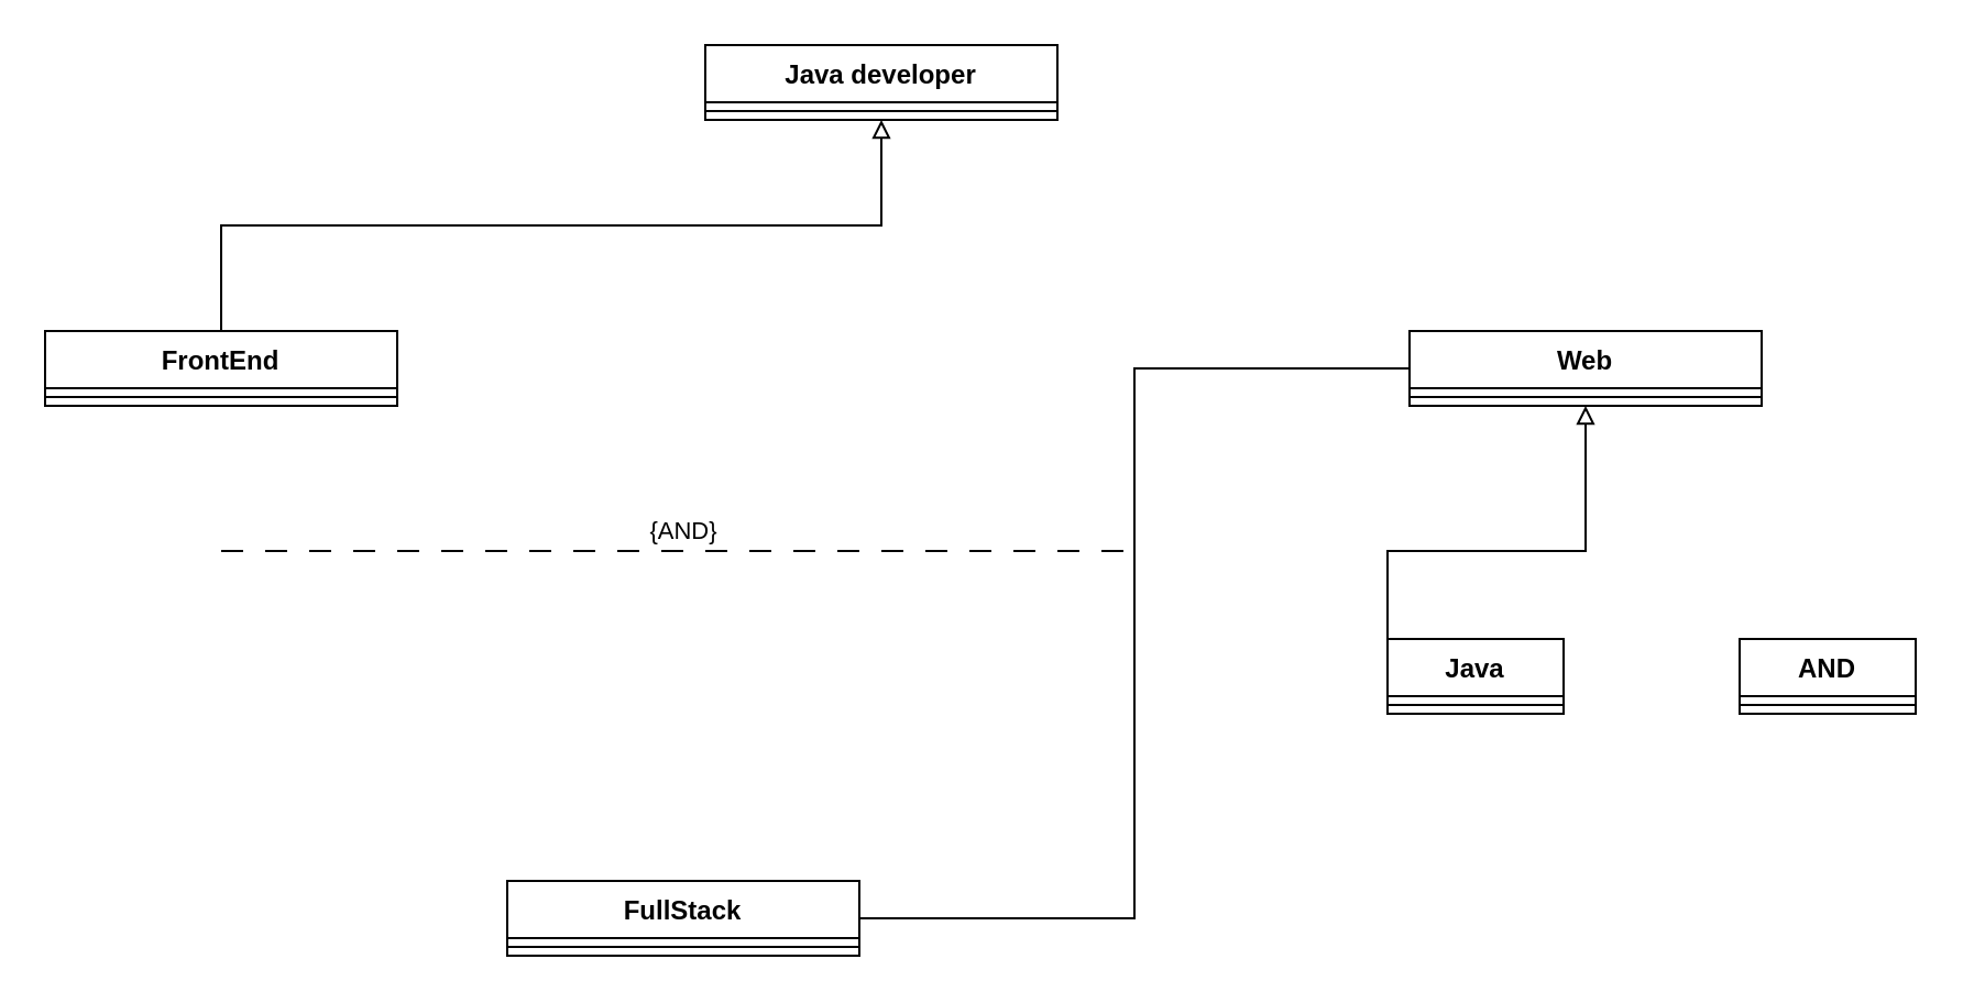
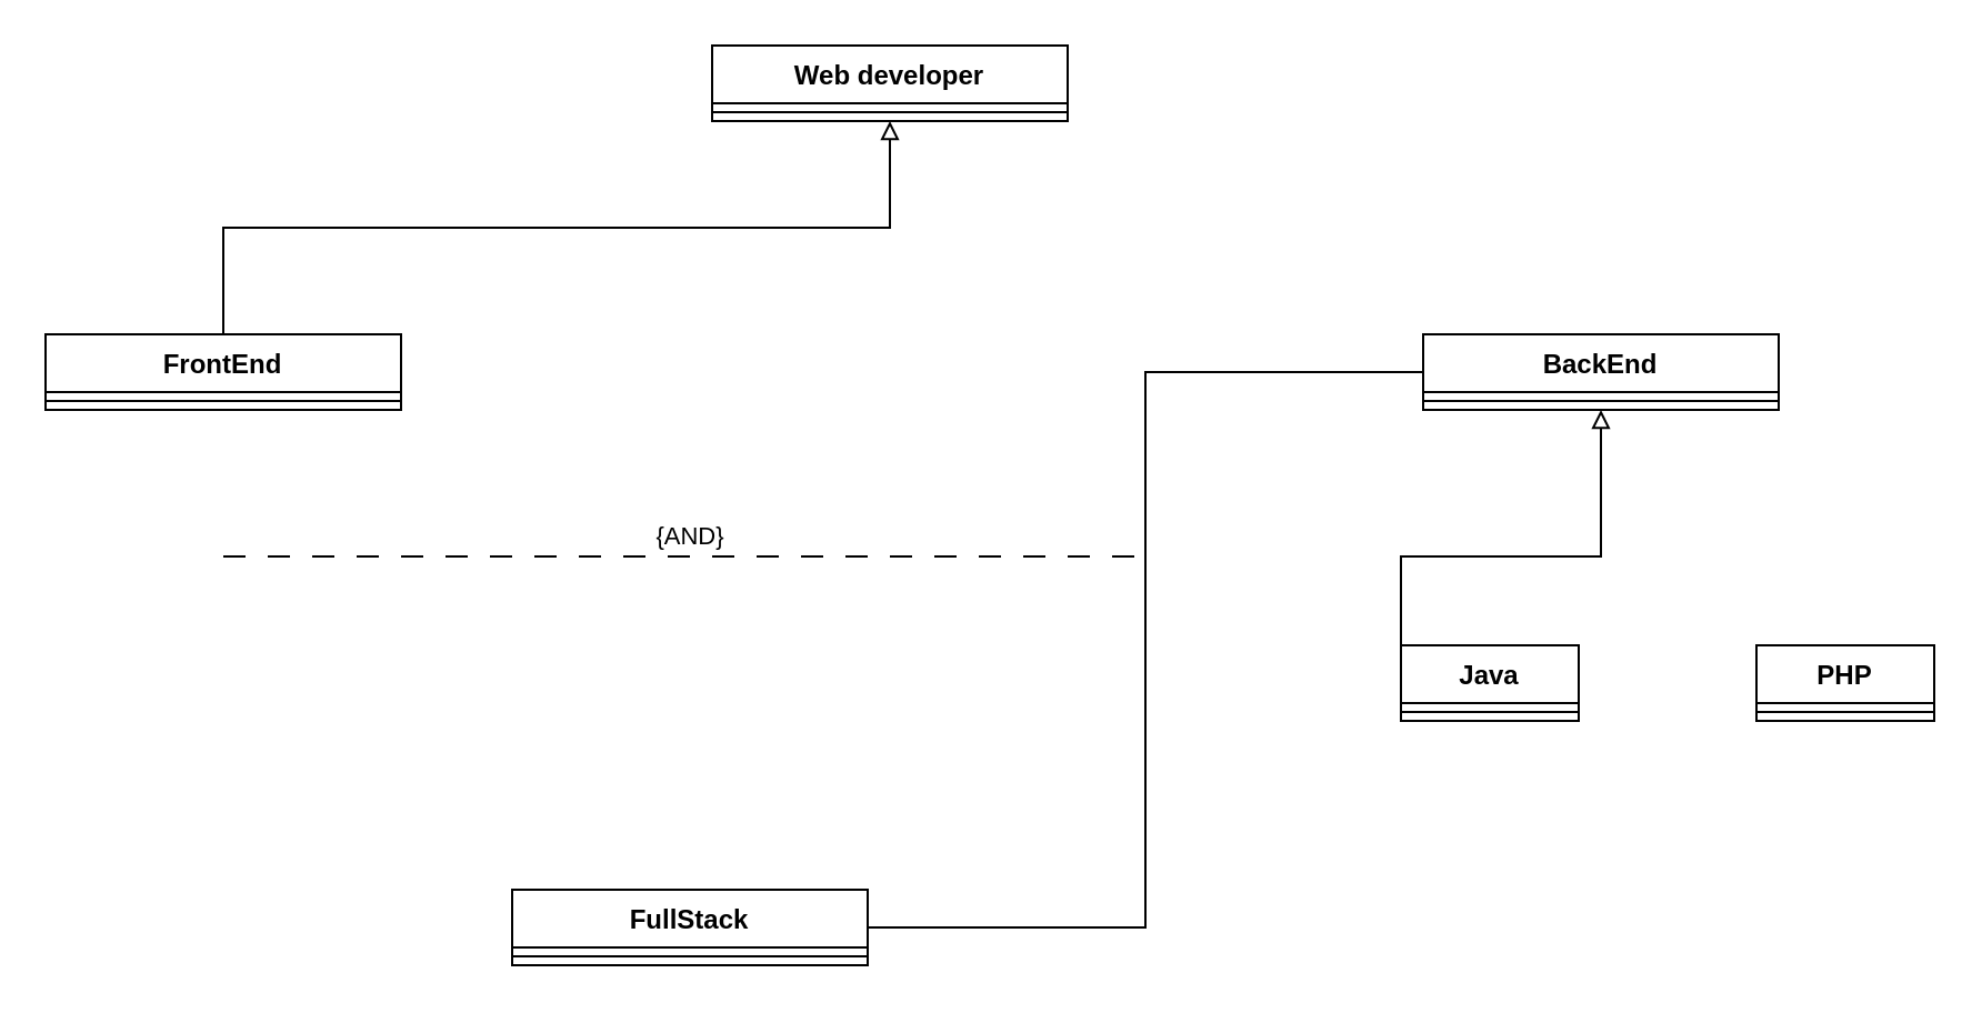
- <mxCell id="2" value="Java developer" style="swimlane;fontStyle=1;align=center;verticalAlign=top;childLayout=stackLayout;horizontal=1;startSize=26;horizontalStack=0;resizeParent=1;resizeParentMax=0;resizeLast=0;collapsible=1;marginBottom=0;" vertex="1" parent="1"><mxGeometry x="320" y="20" width="160" height="34" as="geometry" /></mxCell>
+ <mxCell id="2" value="Web developer" style="swimlane;fontStyle=1;align=center;verticalAlign=top;childLayout=stackLayout;horizontal=1;startSize=26;horizontalStack=0;resizeParent=1;resizeParentMax=0;resizeLast=0;collapsible=1;marginBottom=0;" vertex="1" parent="1"><mxGeometry x="320" y="20" width="160" height="34" as="geometry" /></mxCell>
- <mxCell id="7" value="Web" style="swimlane;fontStyle=1;align=center;verticalAlign=top;childLayout=stackLayout;horizontal=1;startSize=26;horizontalStack=0;resizeParent=1;resizeParentMax=0;resizeLast=0;collapsible=1;marginBottom=0;" vertex="1" parent="1"><mxGeometry x="640" y="150" width="160" height="34" as="geometry" /></mxCell>
+ <mxCell id="7" value="BackEnd" style="swimlane;fontStyle=1;align=center;verticalAlign=top;childLayout=stackLayout;horizontal=1;startSize=26;horizontalStack=0;resizeParent=1;resizeParentMax=0;resizeLast=0;collapsible=1;marginBottom=0;" vertex="1" parent="1"><mxGeometry x="640" y="150" width="160" height="34" as="geometry" /></mxCell>
- <mxCell id="15" value="AND" style="swimlane;fontStyle=1;align=center;verticalAlign=top;childLayout=stackLayout;horizontal=1;startSize=26;horizontalStack=0;resizeParent=1;resizeParentMax=0;resizeLast=0;collapsible=1;marginBottom=0;" vertex="1" parent="1"><mxGeometry x="790" y="290" width="80" height="34" as="geometry" /></mxCell>
+ <mxCell id="15" value="PHP" style="swimlane;fontStyle=1;align=center;verticalAlign=top;childLayout=stackLayout;horizontal=1;startSize=26;horizontalStack=0;resizeParent=1;resizeParentMax=0;resizeLast=0;collapsible=1;marginBottom=0;" vertex="1" parent="1"><mxGeometry x="790" y="290" width="80" height="34" as="geometry" /></mxCell>
